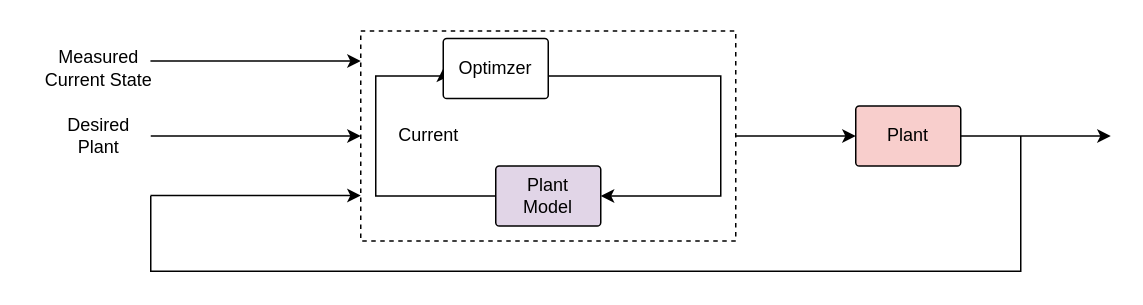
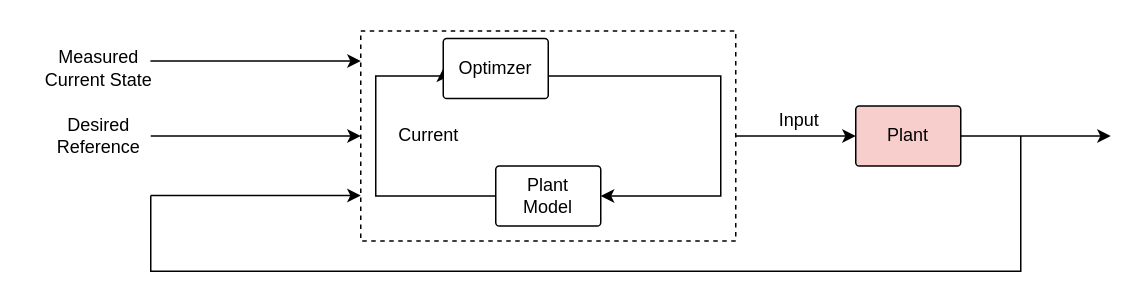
+ <mxCell id="14" value="Input" style="text;html=1;align=center;verticalAlign=middle;resizable=0;points=[];autosize=1;" vertex="1" parent="1"><mxGeometry x="512" y="70" width="40" height="20" as="geometry" /></mxCell>
- <mxCell id="13" value="Desired&lt;br&gt;Plant" style="text;html=1;align=center;verticalAlign=middle;resizable=0;points=[];autosize=1;" vertex="1" parent="1"><mxGeometry x="30" y="75" width="70" height="30" as="geometry" /></mxCell>
+ <mxCell id="13" value="Desired&lt;br&gt;Reference" style="text;html=1;align=center;verticalAlign=middle;resizable=0;points=[];autosize=1;" vertex="1" parent="1"><mxGeometry x="30" y="75" width="70" height="30" as="geometry" /></mxCell>
- <mxCell id="5" value="&lt;font style=&quot;font-size: 12px&quot;&gt;&lt;br&gt;Plant&lt;br&gt;Model&lt;br&gt;&lt;br&gt;&lt;/font&gt;" style="rounded=1;whiteSpace=wrap;html=1;arcSize=6;fillColor=#e1d5e7;" vertex="1" parent="1"><mxGeometry x="330" y="110" width="70" height="40" as="geometry" /></mxCell>
+ <mxCell id="5" value="&lt;font style=&quot;font-size: 12px&quot;&gt;&lt;br&gt;Plant&lt;br&gt;Model&lt;br&gt;&lt;br&gt;&lt;/font&gt;" style="rounded=1;whiteSpace=wrap;html=1;arcSize=6;" vertex="1" parent="1"><mxGeometry x="330" y="110" width="70" height="40" as="geometry" /></mxCell>
